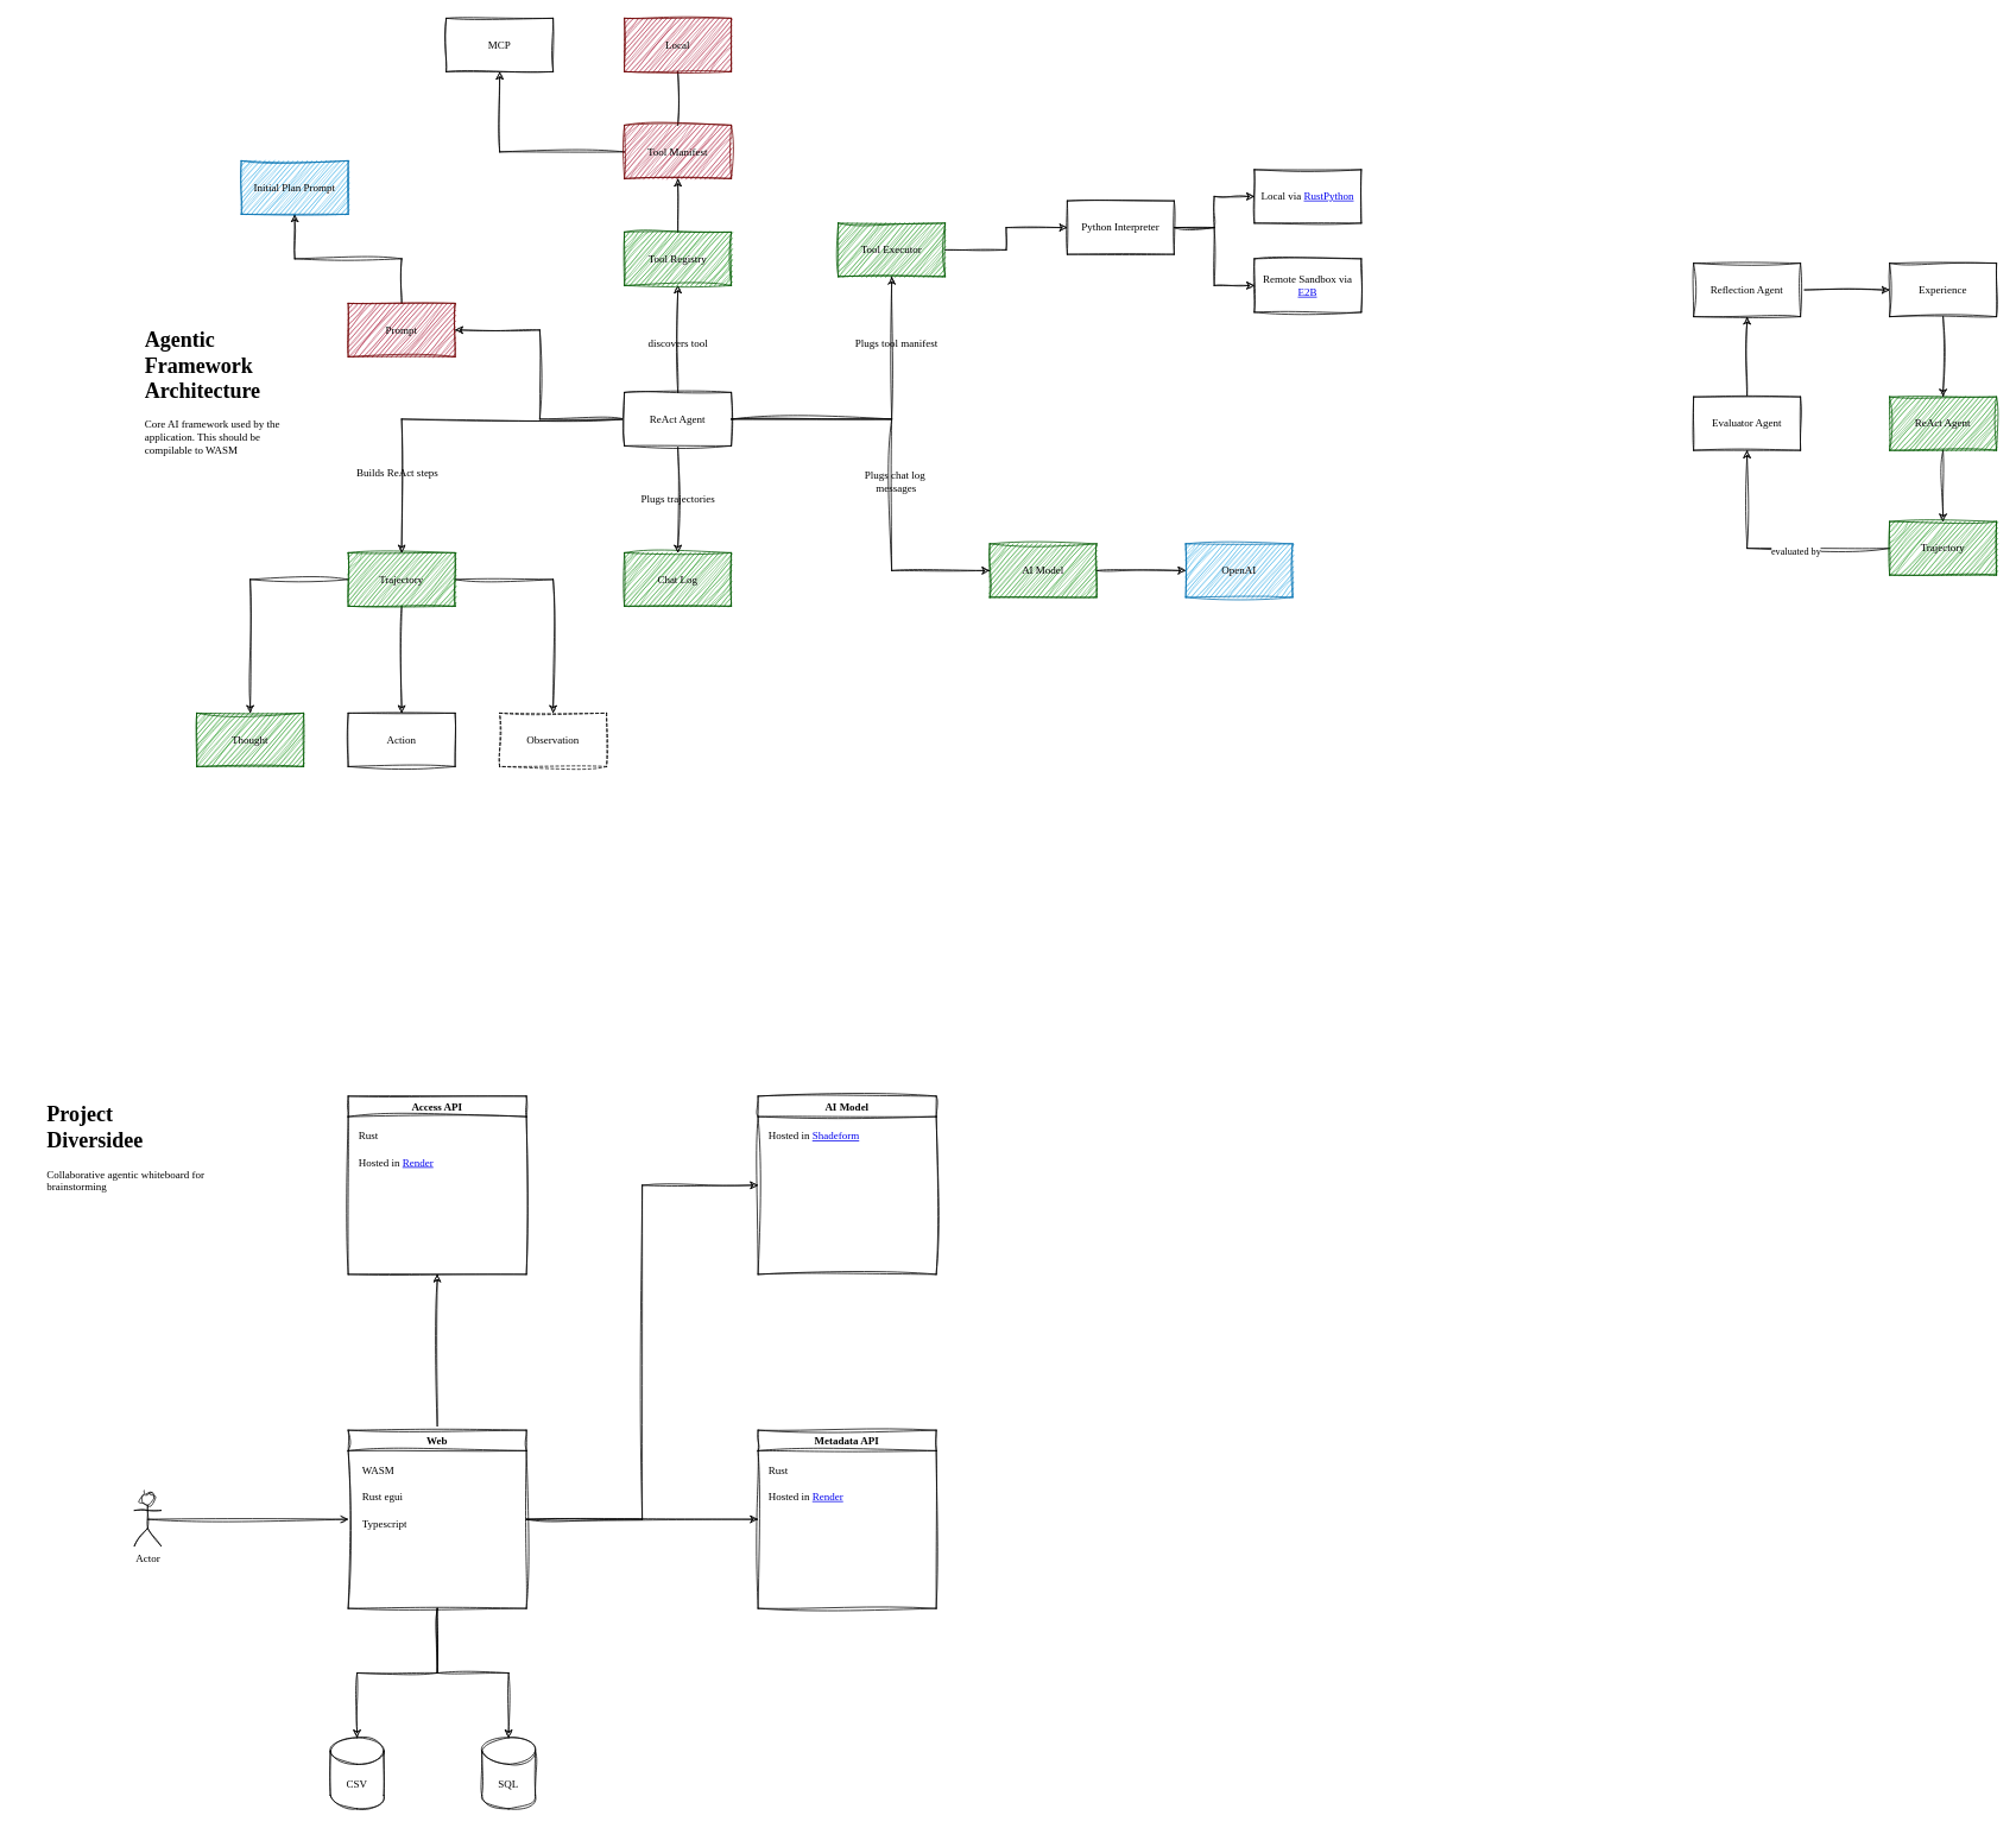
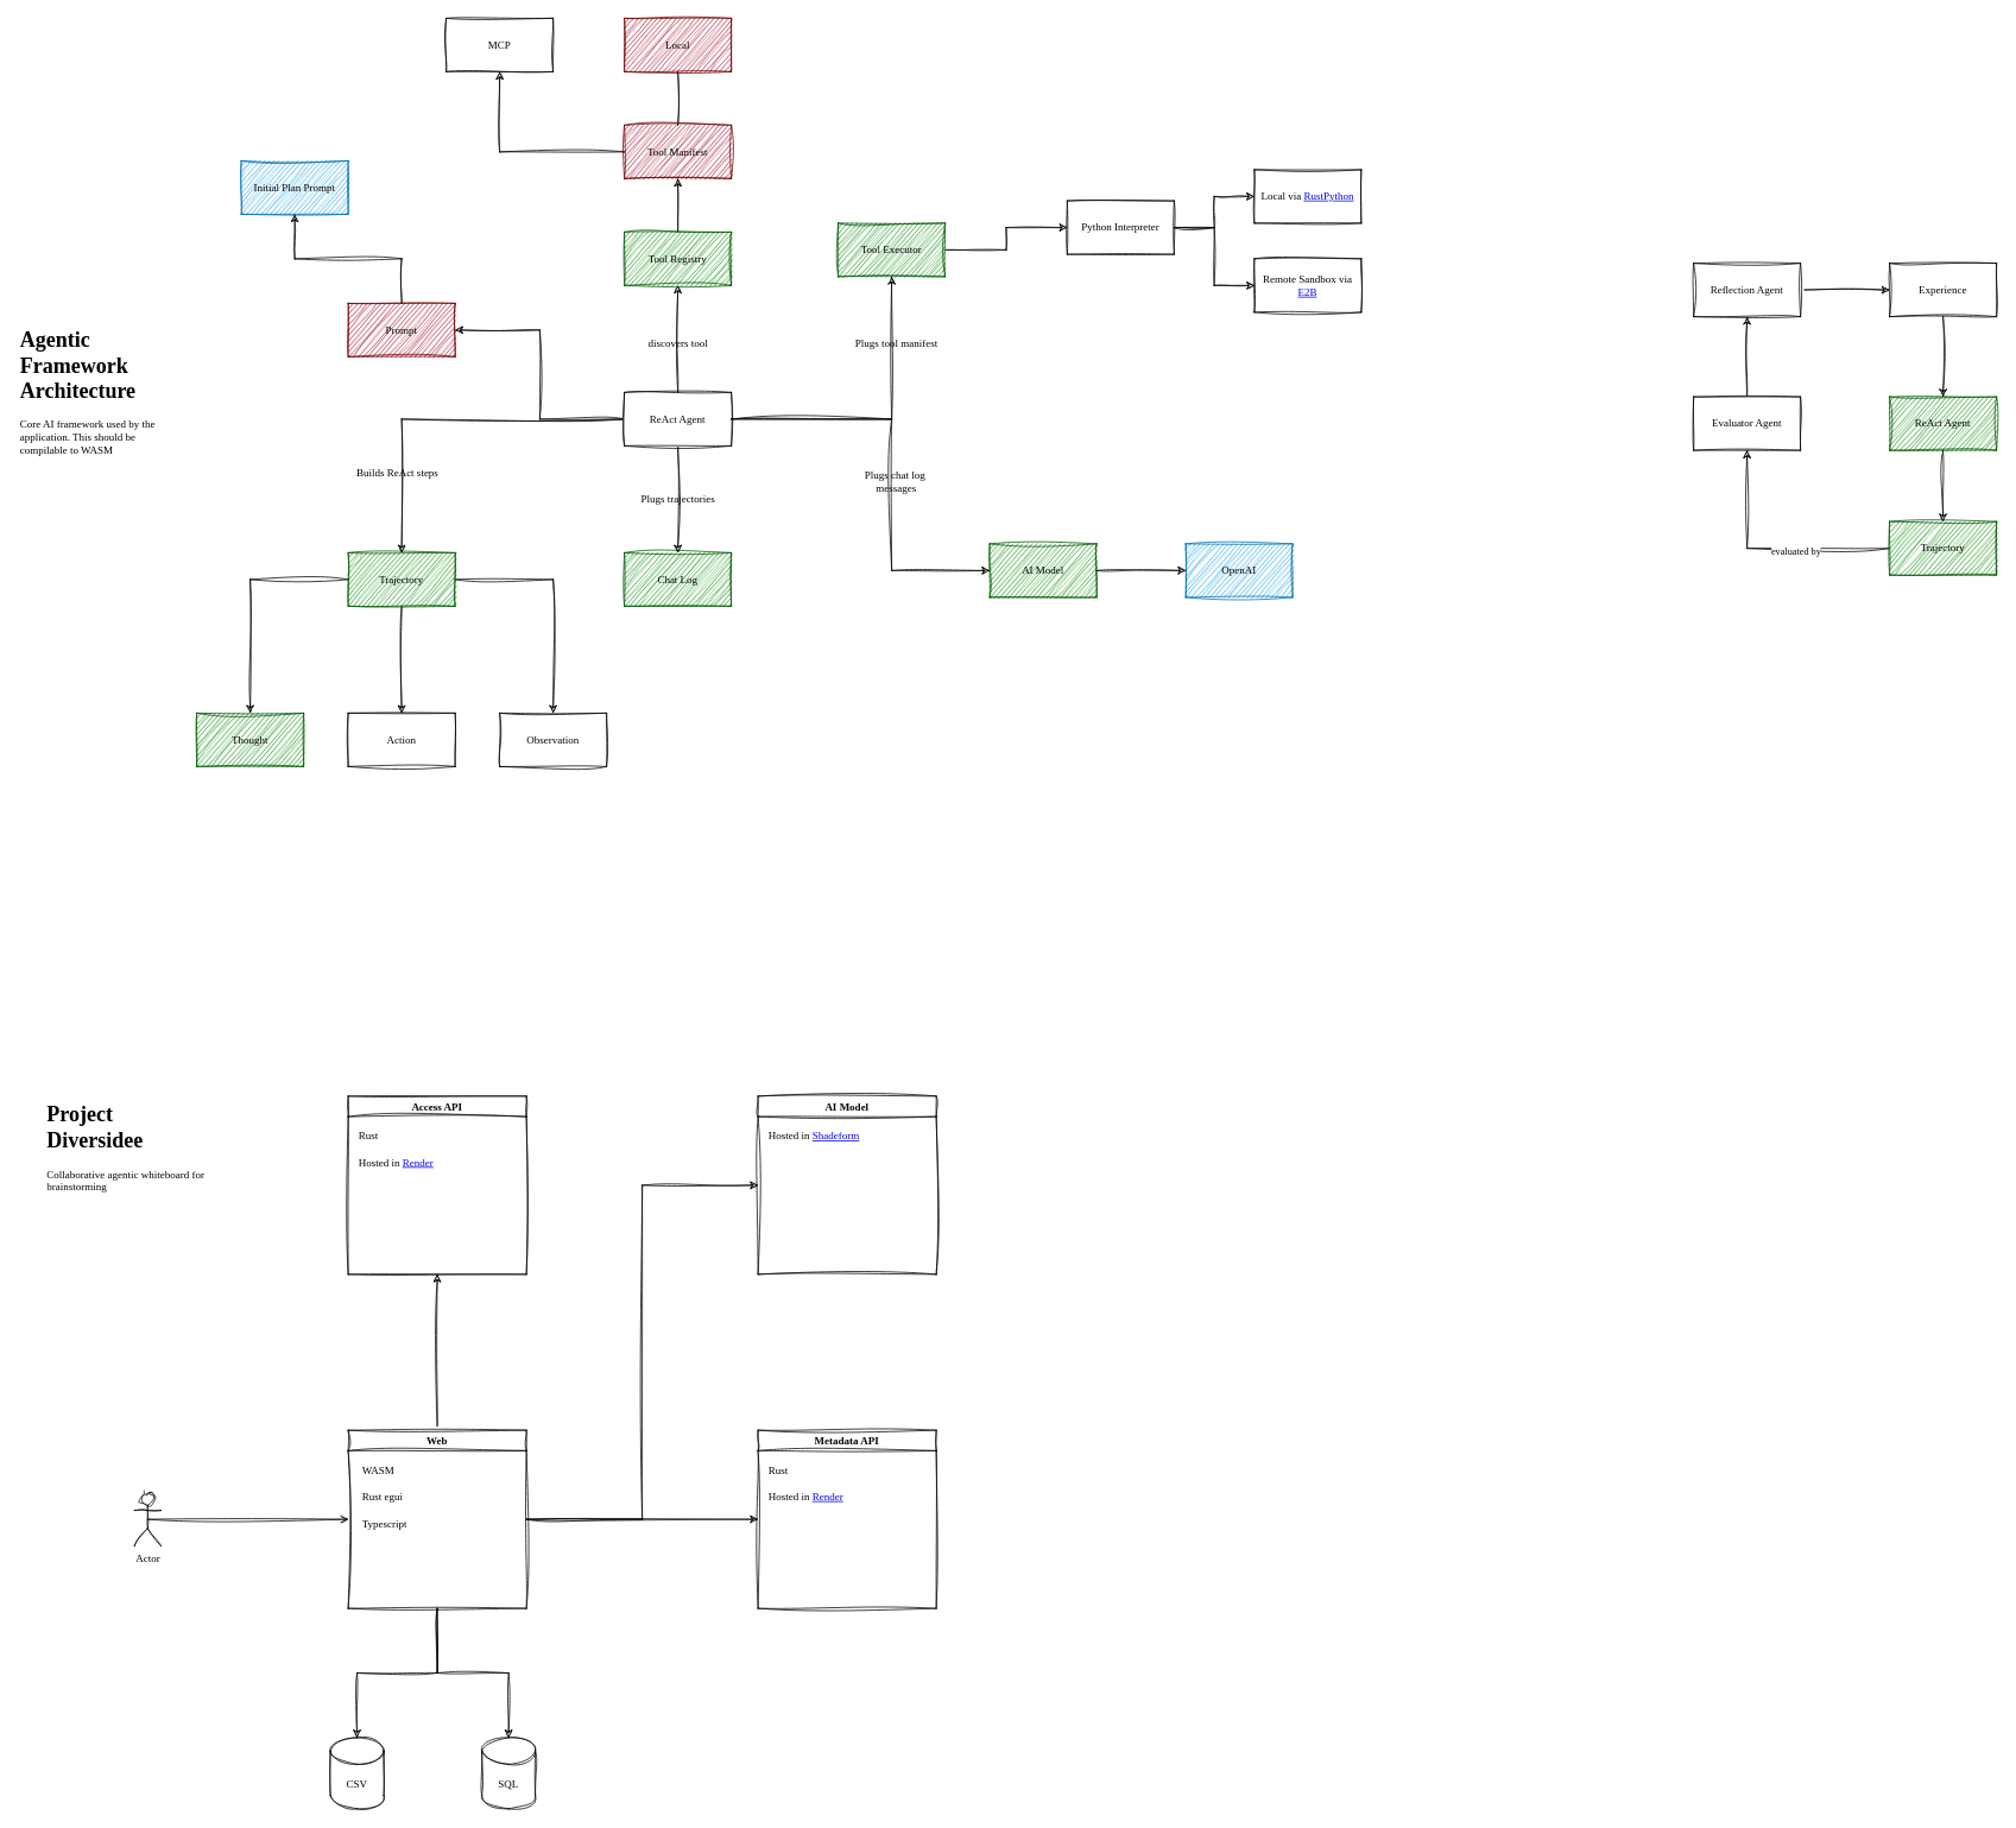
- <mxCell id="24" value="&lt;h1 style=&quot;margin-top: 0px;&quot;&gt;Agentic Framework Architecture&lt;/h1&gt;&lt;p&gt;Core AI framework used by the application. This should be compilable to WASM&lt;/p&gt;" style="text;html=1;whiteSpace=wrap;overflow=hidden;rounded=0;sketch=1;curveFitting=1;jiggle=2;fontColor=light-dark(#000000,#FFFFFF);fontFamily=Architects Daughter;" parent="1" vertex="1"><mxGeometry x="160" y="360" width="180" height="160" as="geometry" /></mxCell>
+ <mxCell id="24" value="&lt;h1 style=&quot;margin-top: 0px;&quot;&gt;Agentic Framework Architecture&lt;/h1&gt;&lt;p&gt;Core AI framework used by the application. This should be compilable to WASM&lt;/p&gt;" style="text;html=1;whiteSpace=wrap;overflow=hidden;rounded=0;sketch=1;curveFitting=1;jiggle=2;fontColor=light-dark(#000000,#FFFFFF);fontFamily=Architects Daughter;" parent="1" vertex="1"><mxGeometry x="20" y="360" width="180" height="160" as="geometry" /></mxCell>
- <mxCell id="33" value="Observation" style="rounded=0;whiteSpace=wrap;html=1;sketch=1;curveFitting=1;jiggle=2;fontColor=light-dark(#000000,#FFFFFF);fontFamily=Architects Daughter;dashed=1;" parent="1" vertex="1"><mxGeometry x="560" y="800" width="120" height="60" as="geometry" /></mxCell>
+ <mxCell id="33" value="Observation" style="rounded=0;whiteSpace=wrap;html=1;sketch=1;curveFitting=1;jiggle=2;fontColor=light-dark(#000000,#FFFFFF);fontFamily=Architects Daughter;" parent="1" vertex="1"><mxGeometry x="560" y="800" width="120" height="60" as="geometry" /></mxCell>
